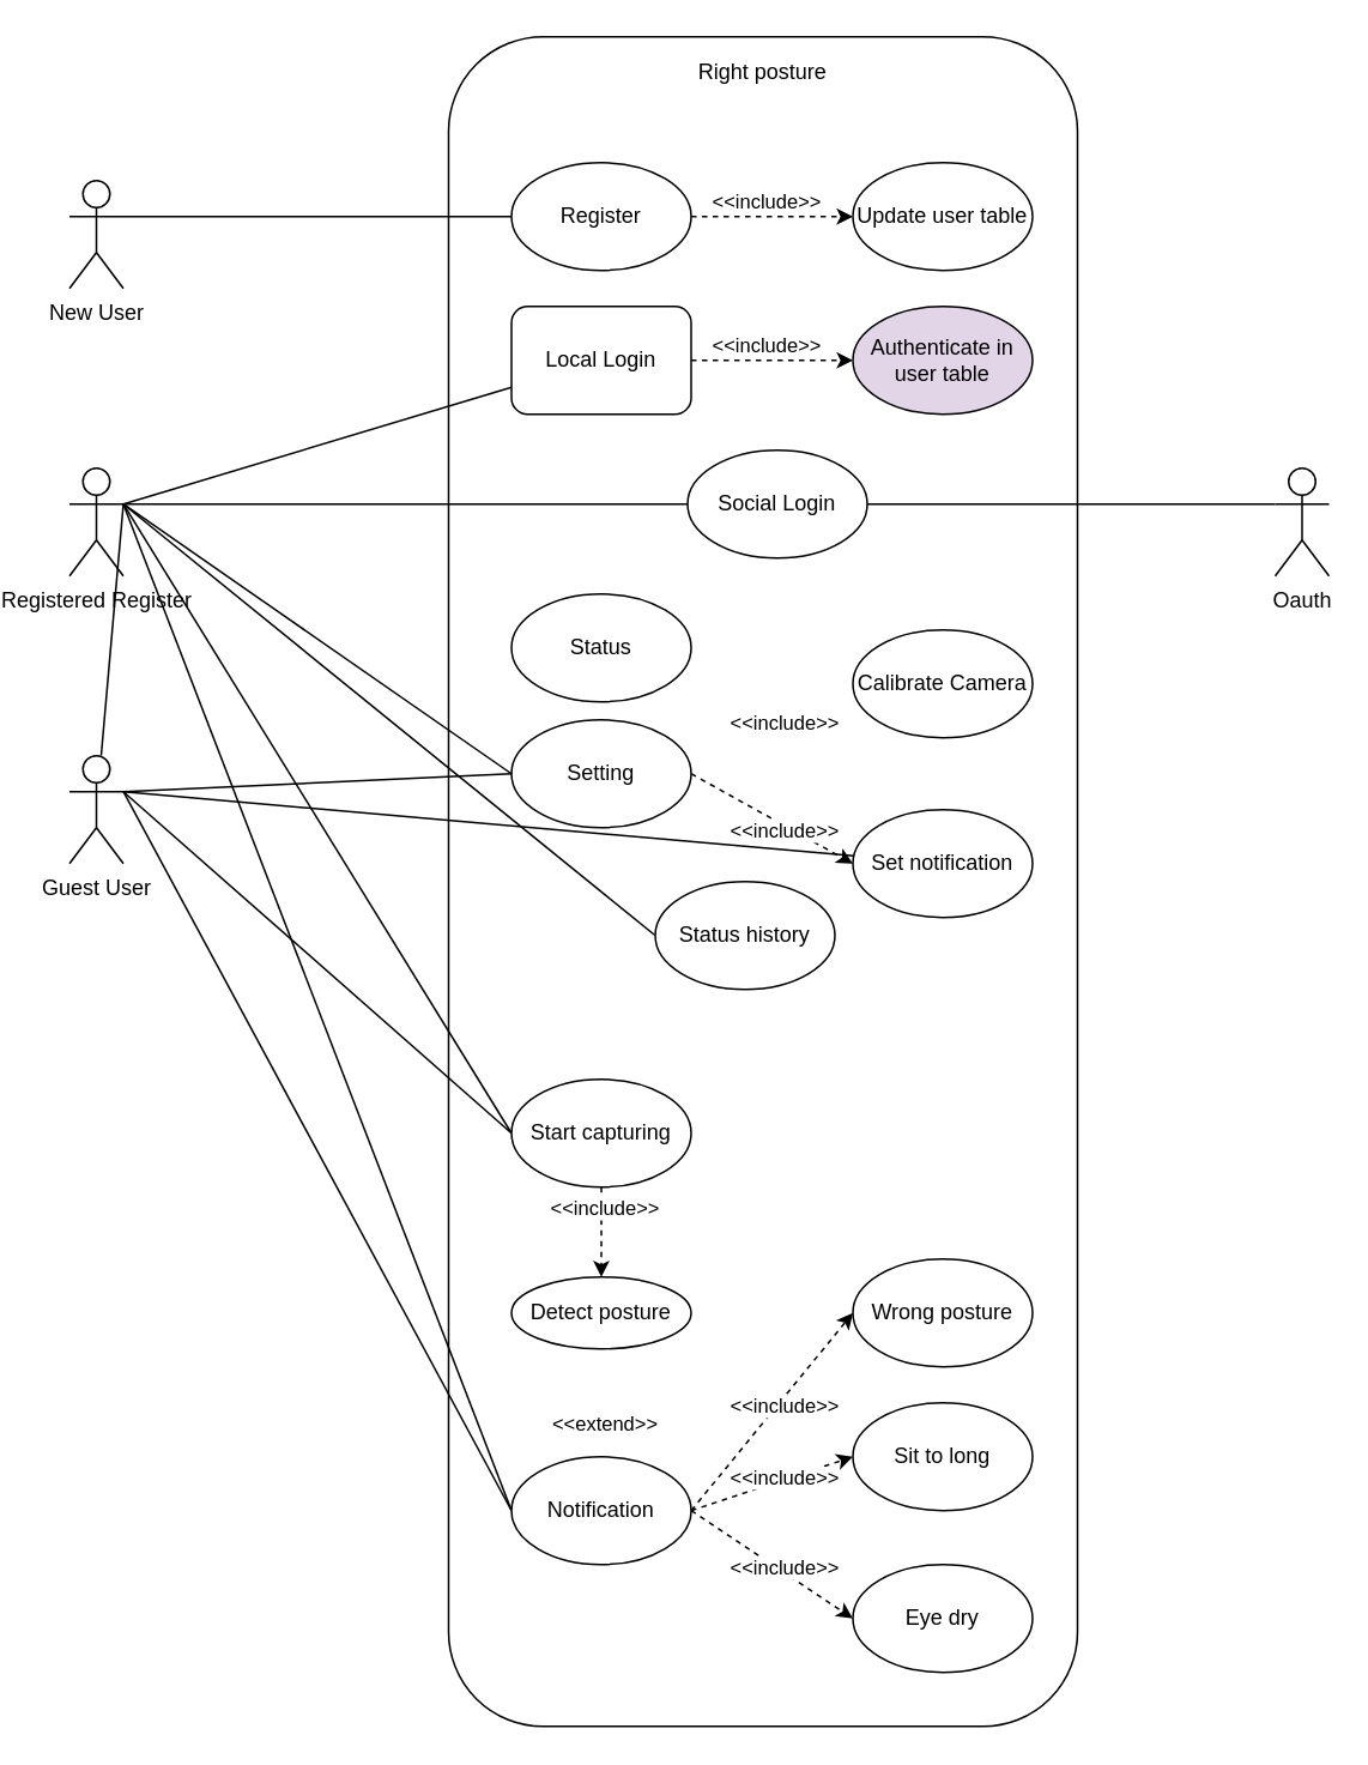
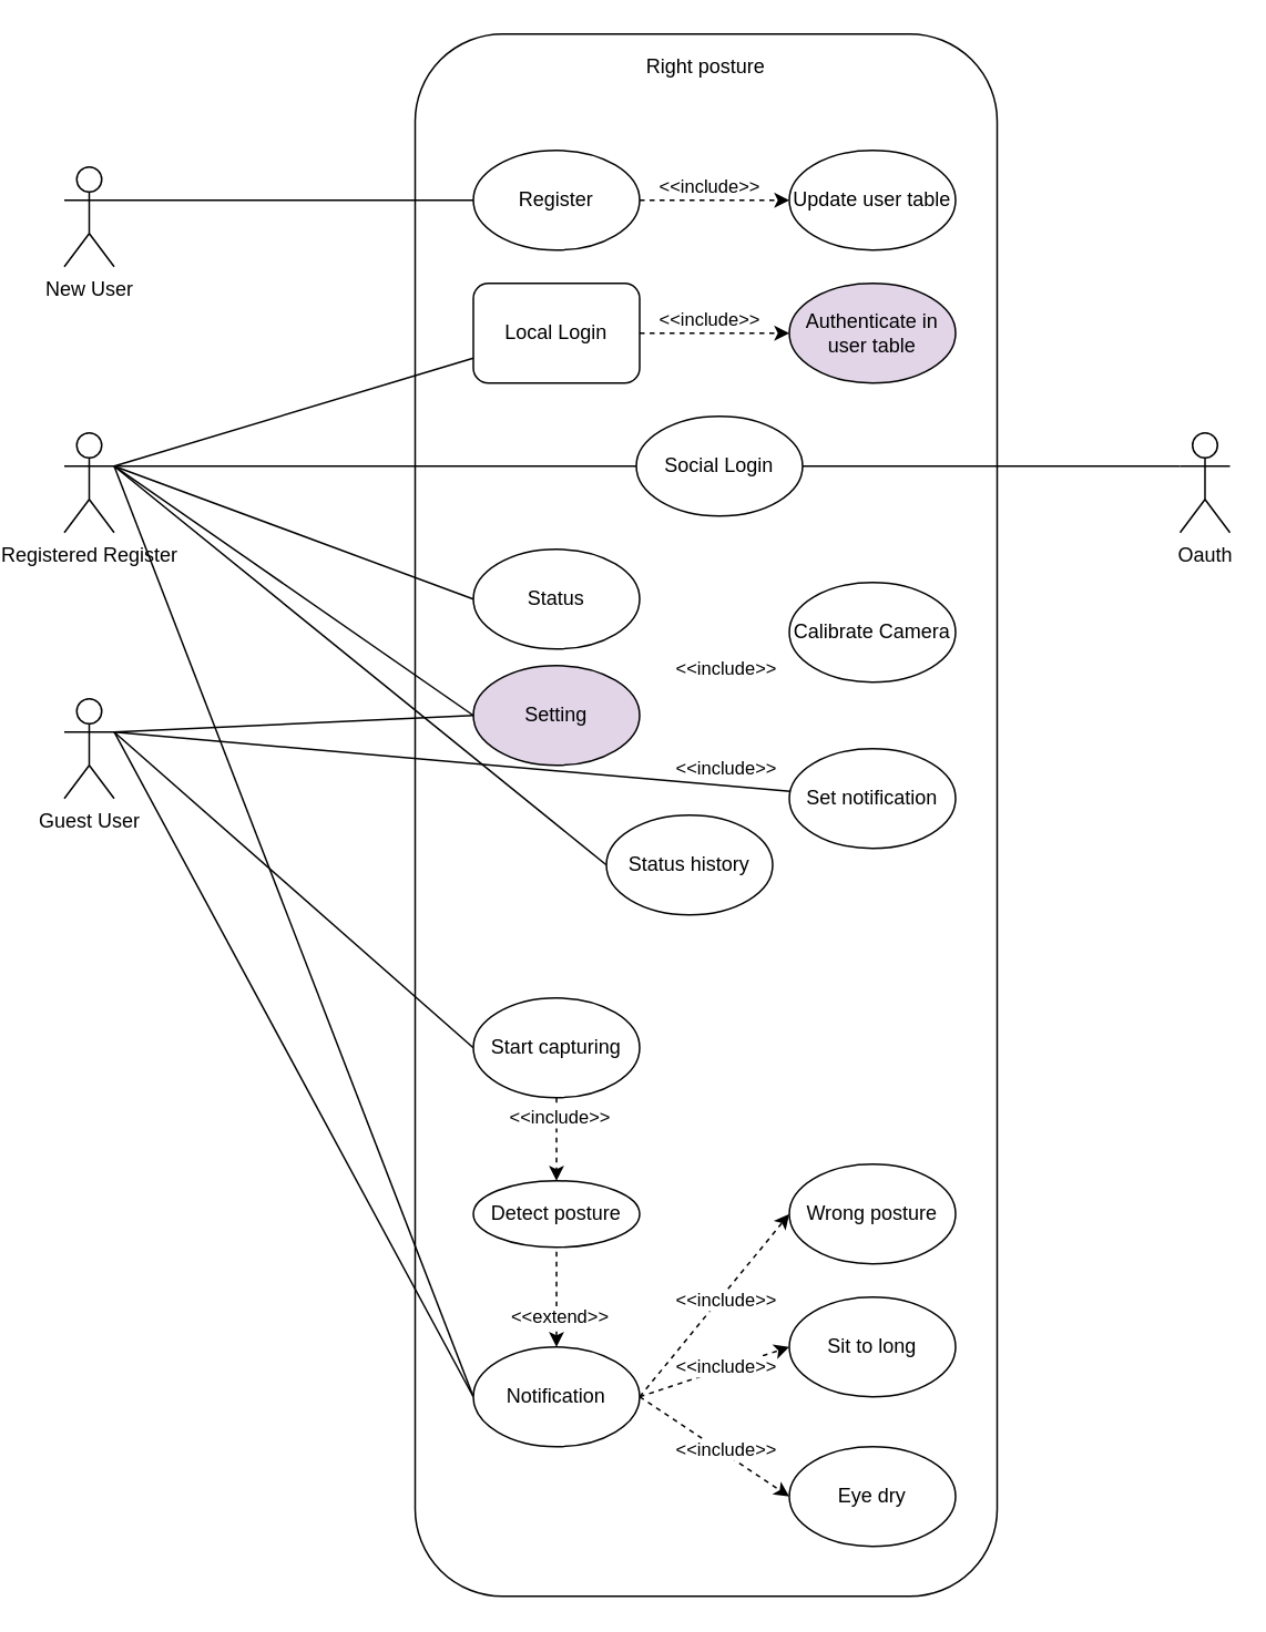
- <mxCell id="17" style="rounded=0;orthogonalLoop=1;jettySize=auto;html=1;exitX=1;exitY=0.333;exitDx=0;exitDy=0;exitPerimeter=0;endArrow=none;endFill=0;" parent="1" source="6" target="23" edge="1"><mxGeometry relative="1" as="geometry" /></mxCell>
+ <mxCell id="17" style="rounded=0;orthogonalLoop=1;jettySize=auto;html=1;exitX=1;exitY=0.333;exitDx=0;exitDy=0;exitPerimeter=0;entryX=0;entryY=0.5;entryDx=0;entryDy=0;endArrow=none;endFill=0;" parent="1" source="6" target="14" edge="1"><mxGeometry relative="1" as="geometry" /></mxCell>
- <mxCell id="13" value="Setting" style="ellipse;whiteSpace=wrap;html=1;" parent="1" vertex="1"><mxGeometry x="266" y="400" width="100" height="60" as="geometry" /></mxCell>
+ <mxCell id="13" value="Setting" style="ellipse;whiteSpace=wrap;html=1;fillColor=#e1d5e7;" parent="1" vertex="1"><mxGeometry x="266" y="400" width="100" height="60" as="geometry" /></mxCell>
- <mxCell id="12" style="edgeStyle=none;rounded=0;orthogonalLoop=1;jettySize=auto;html=1;exitX=1;exitY=0.5;exitDx=0;exitDy=0;entryX=0;entryY=0.5;entryDx=0;entryDy=0;dashed=1;endArrow=classic;endFill=1;" parent="1" source="13" target="43" edge="1"><mxGeometry relative="1" as="geometry" /></mxCell>
- <mxCell id="5" style="edgeStyle=none;rounded=0;orthogonalLoop=1;jettySize=auto;html=1;exitX=1;exitY=0.333;exitDx=0;exitDy=0;exitPerimeter=0;entryX=0;entryY=0.5;entryDx=0;entryDy=0;endArrow=none;endFill=0;" parent="1" source="6" target="27" edge="1"><mxGeometry relative="1" as="geometry" /></mxCell>
+ <mxCell id="31" style="edgeStyle=none;rounded=0;orthogonalLoop=1;jettySize=auto;html=1;exitX=0.5;exitY=0;exitDx=0;exitDy=0;endArrow=none;endFill=0;dashed=1;startArrow=classic;startFill=1;" parent="1" source="32" target="35" edge="1"><mxGeometry relative="1" as="geometry" /></mxCell>
